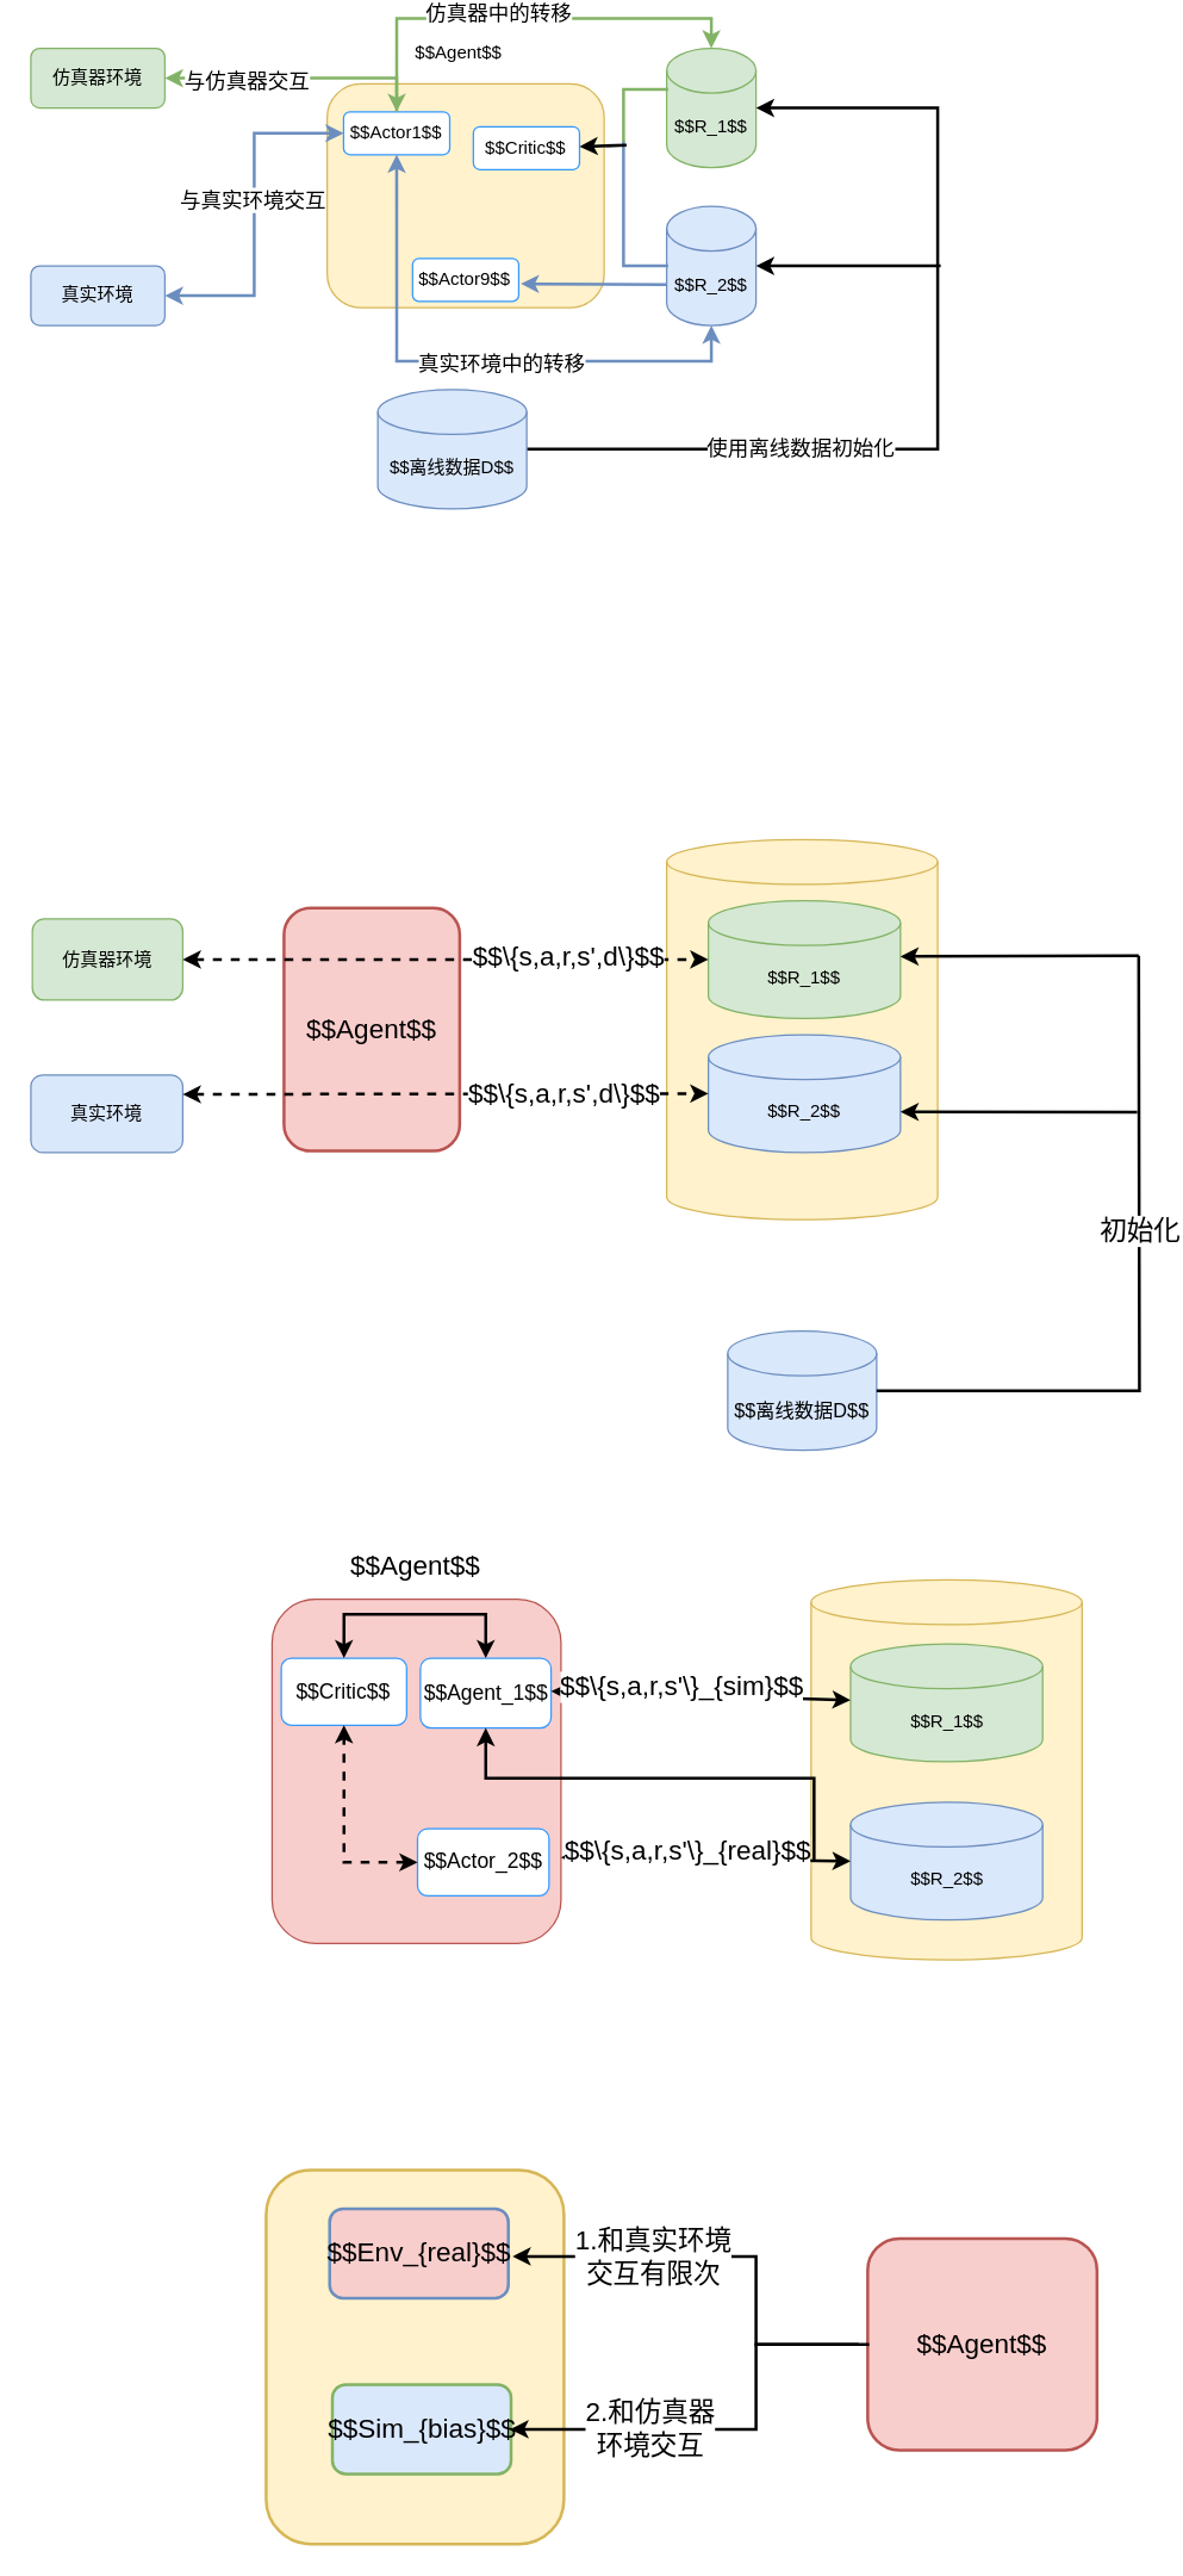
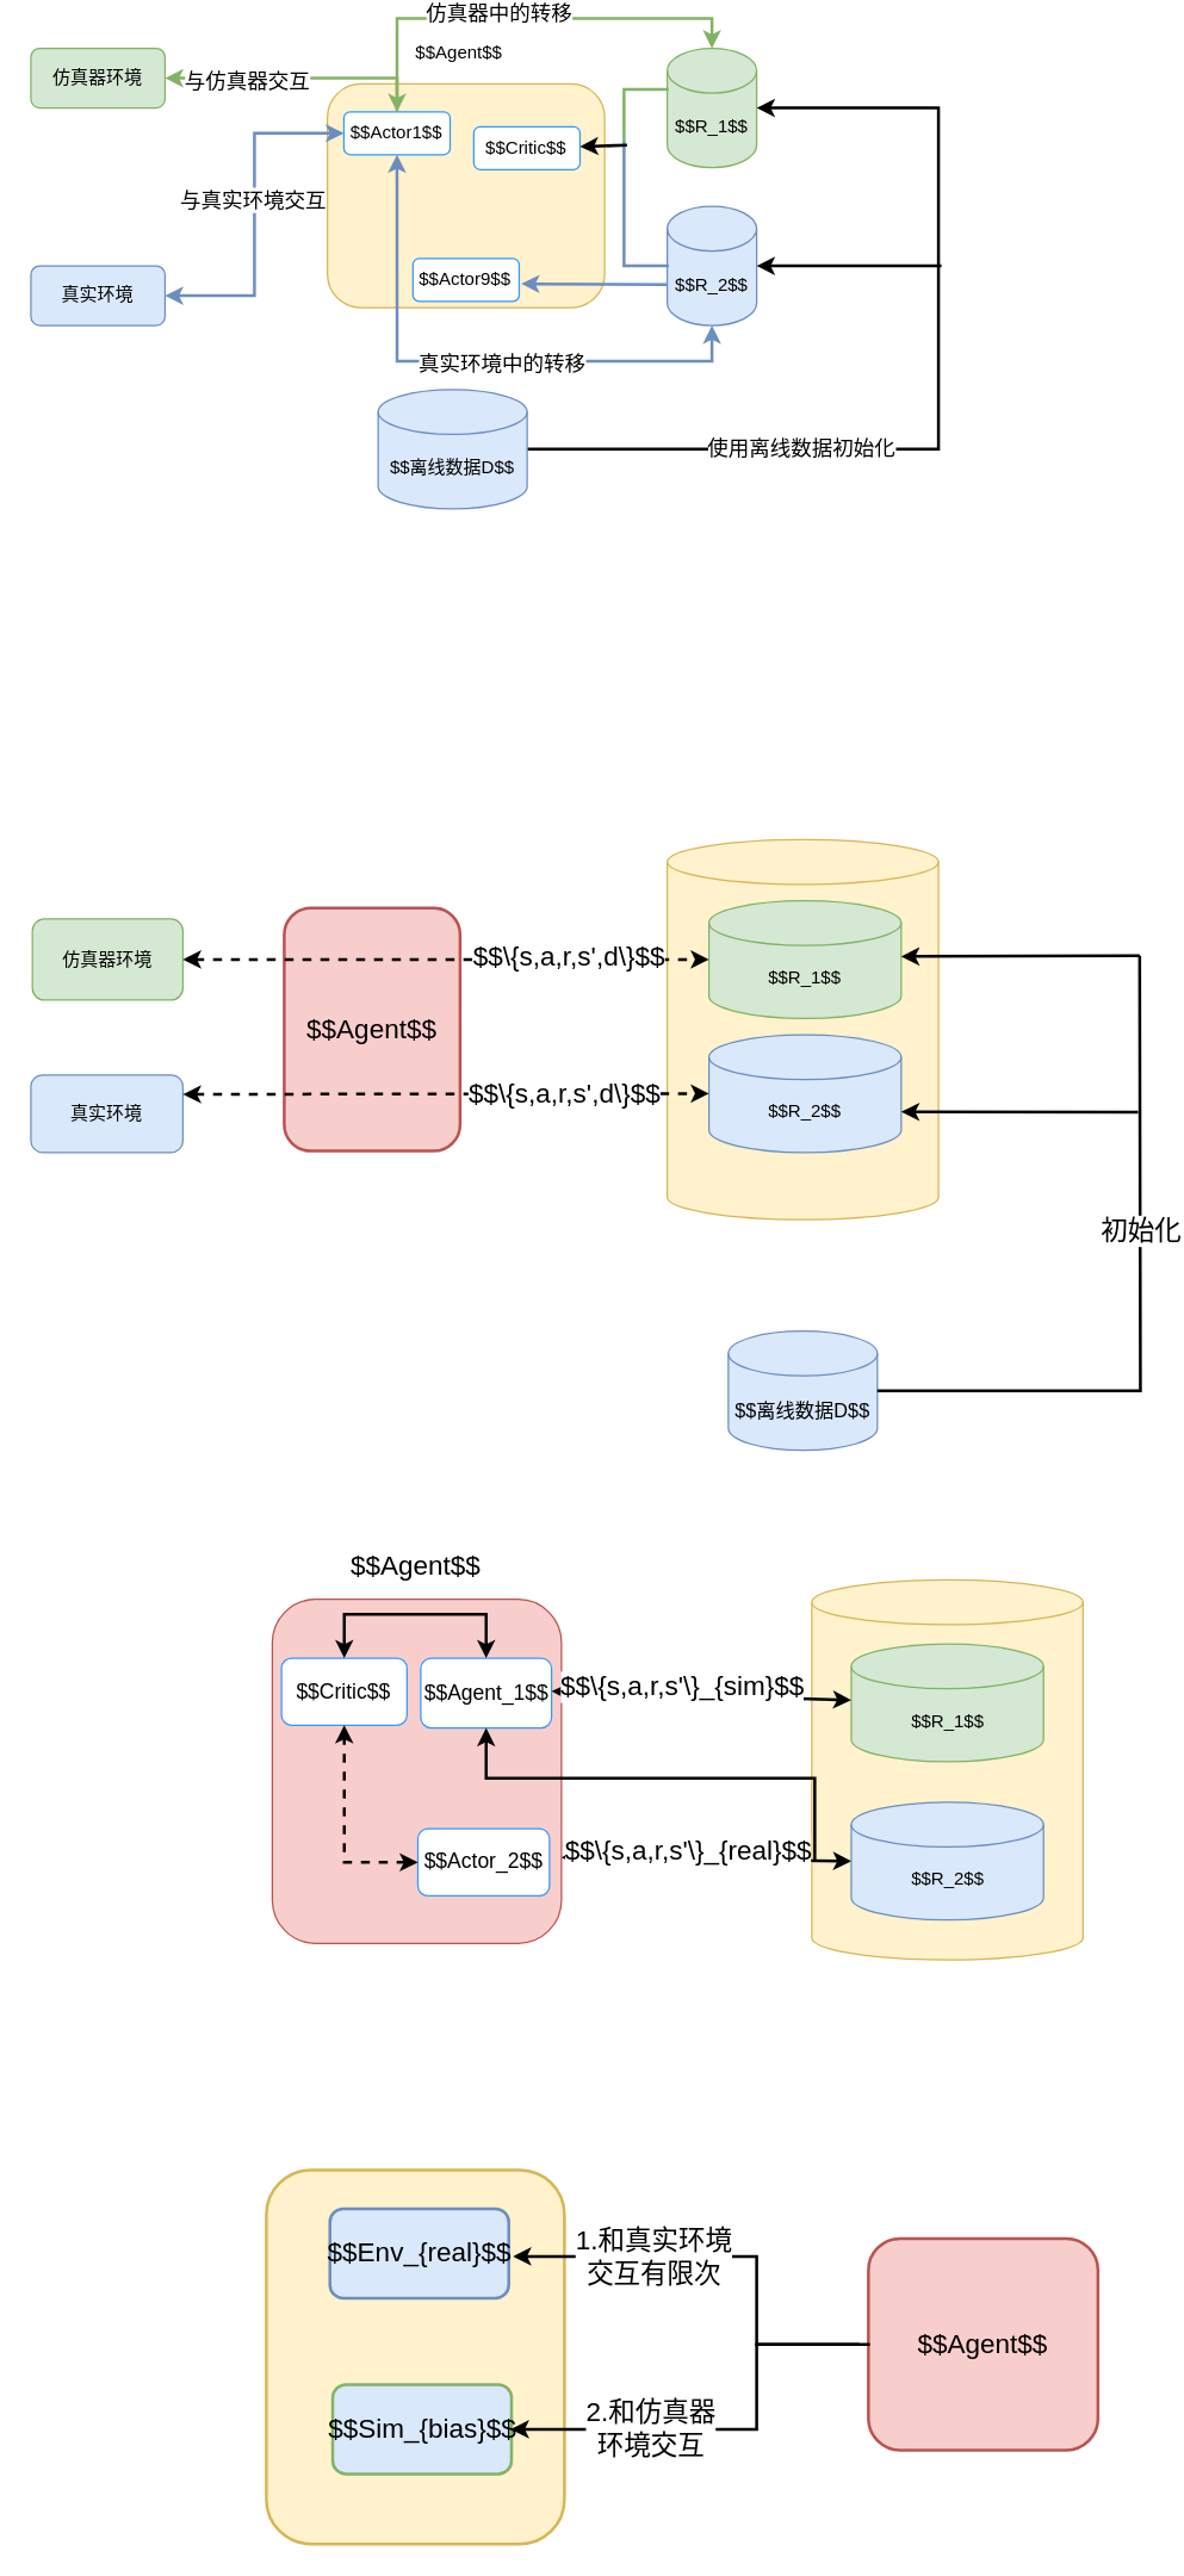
- <mxCell id="62" value="&lt;font style=&quot;font-size: 18px&quot;&gt;$$Env_{real}$$&lt;/font&gt;" style="rounded=1;whiteSpace=wrap;html=1;fontSize=14;strokeWidth=2;fillColor=#f8cecc;strokeColor=#6c8ebf;" vertex="1" parent="1"><mxGeometry x="220.65" y="1476" width="120" height="60" as="geometry" /></mxCell>
+ <mxCell id="62" value="&lt;font style=&quot;font-size: 18px&quot;&gt;$$Env_{real}$$&lt;/font&gt;" style="rounded=1;whiteSpace=wrap;html=1;fontSize=14;strokeWidth=2;fillColor=#dae8fc;strokeColor=#6c8ebf;" vertex="1" parent="1"><mxGeometry x="220.65" y="1476" width="120" height="60" as="geometry" /></mxCell>
